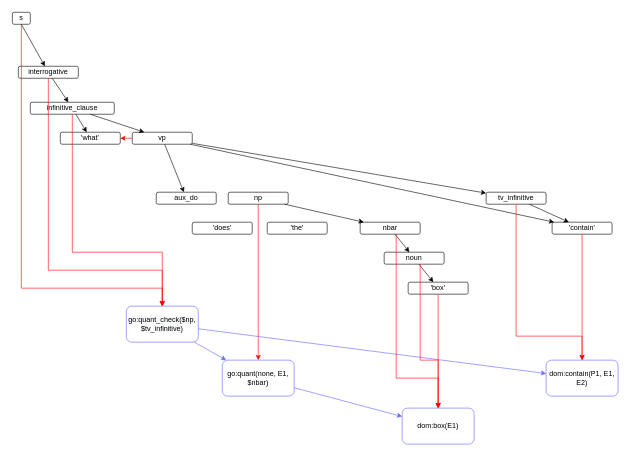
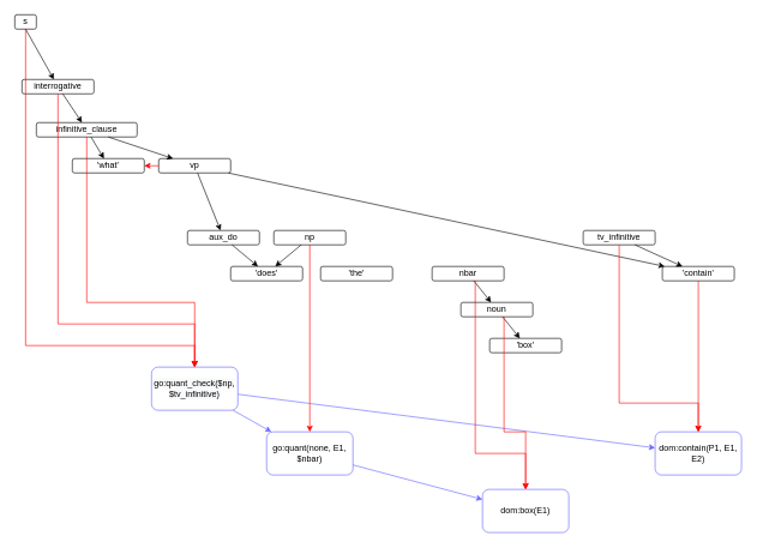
- <mxCell id="22" value="" style="endArrow=classic;html=1;rounded=0;" edge="1" parent="1" source="18" target="8"><mxGeometry width="50" height="50" relative="1" as="geometry"><mxPoint x="279" y="257" as="sourcePoint" /><mxPoint x="162.063" y="310" as="targetPoint" /></mxGeometry></mxCell>
+ <mxCell id="23" value="" style="endArrow=classic;html=1;rounded=0;" edge="1" parent="1" source="6" target="9"><mxGeometry width="50" height="50" relative="1" as="geometry"><mxPoint x="205.714" y="190" as="sourcePoint" /><mxPoint x="184.286" y="240" as="targetPoint" /></mxGeometry></mxCell>
- <mxCell id="24" value="" style="endArrow=classic;html=1;rounded=0;" edge="1" parent="1" source="7" target="10"><mxGeometry width="50" height="50" relative="1" as="geometry"><mxPoint x="518.333" y="410" as="sourcePoint" /><mxPoint x="511.667" y="450" as="targetPoint" /></mxGeometry></mxCell>
+ <mxCell id="24" value="" style="endArrow=classic;html=1;rounded=0;" edge="1" parent="1" source="7" target="9"><mxGeometry width="50" height="50" relative="1" as="geometry"><mxPoint x="518.333" y="410" as="sourcePoint" /><mxPoint x="511.667" y="450" as="targetPoint" /></mxGeometry></mxCell>
- <mxCell id="38" value="" style="endArrow=classic;html=1;rounded=0;strokeColor=#FF0000;" edge="1" parent="1" source="13" target="33"><mxGeometry width="50" height="50" relative="1" as="geometry"><mxPoint x="750" y="490" as="sourcePoint" /><mxPoint x="750" y="680" as="targetPoint" /></mxGeometry></mxCell>
